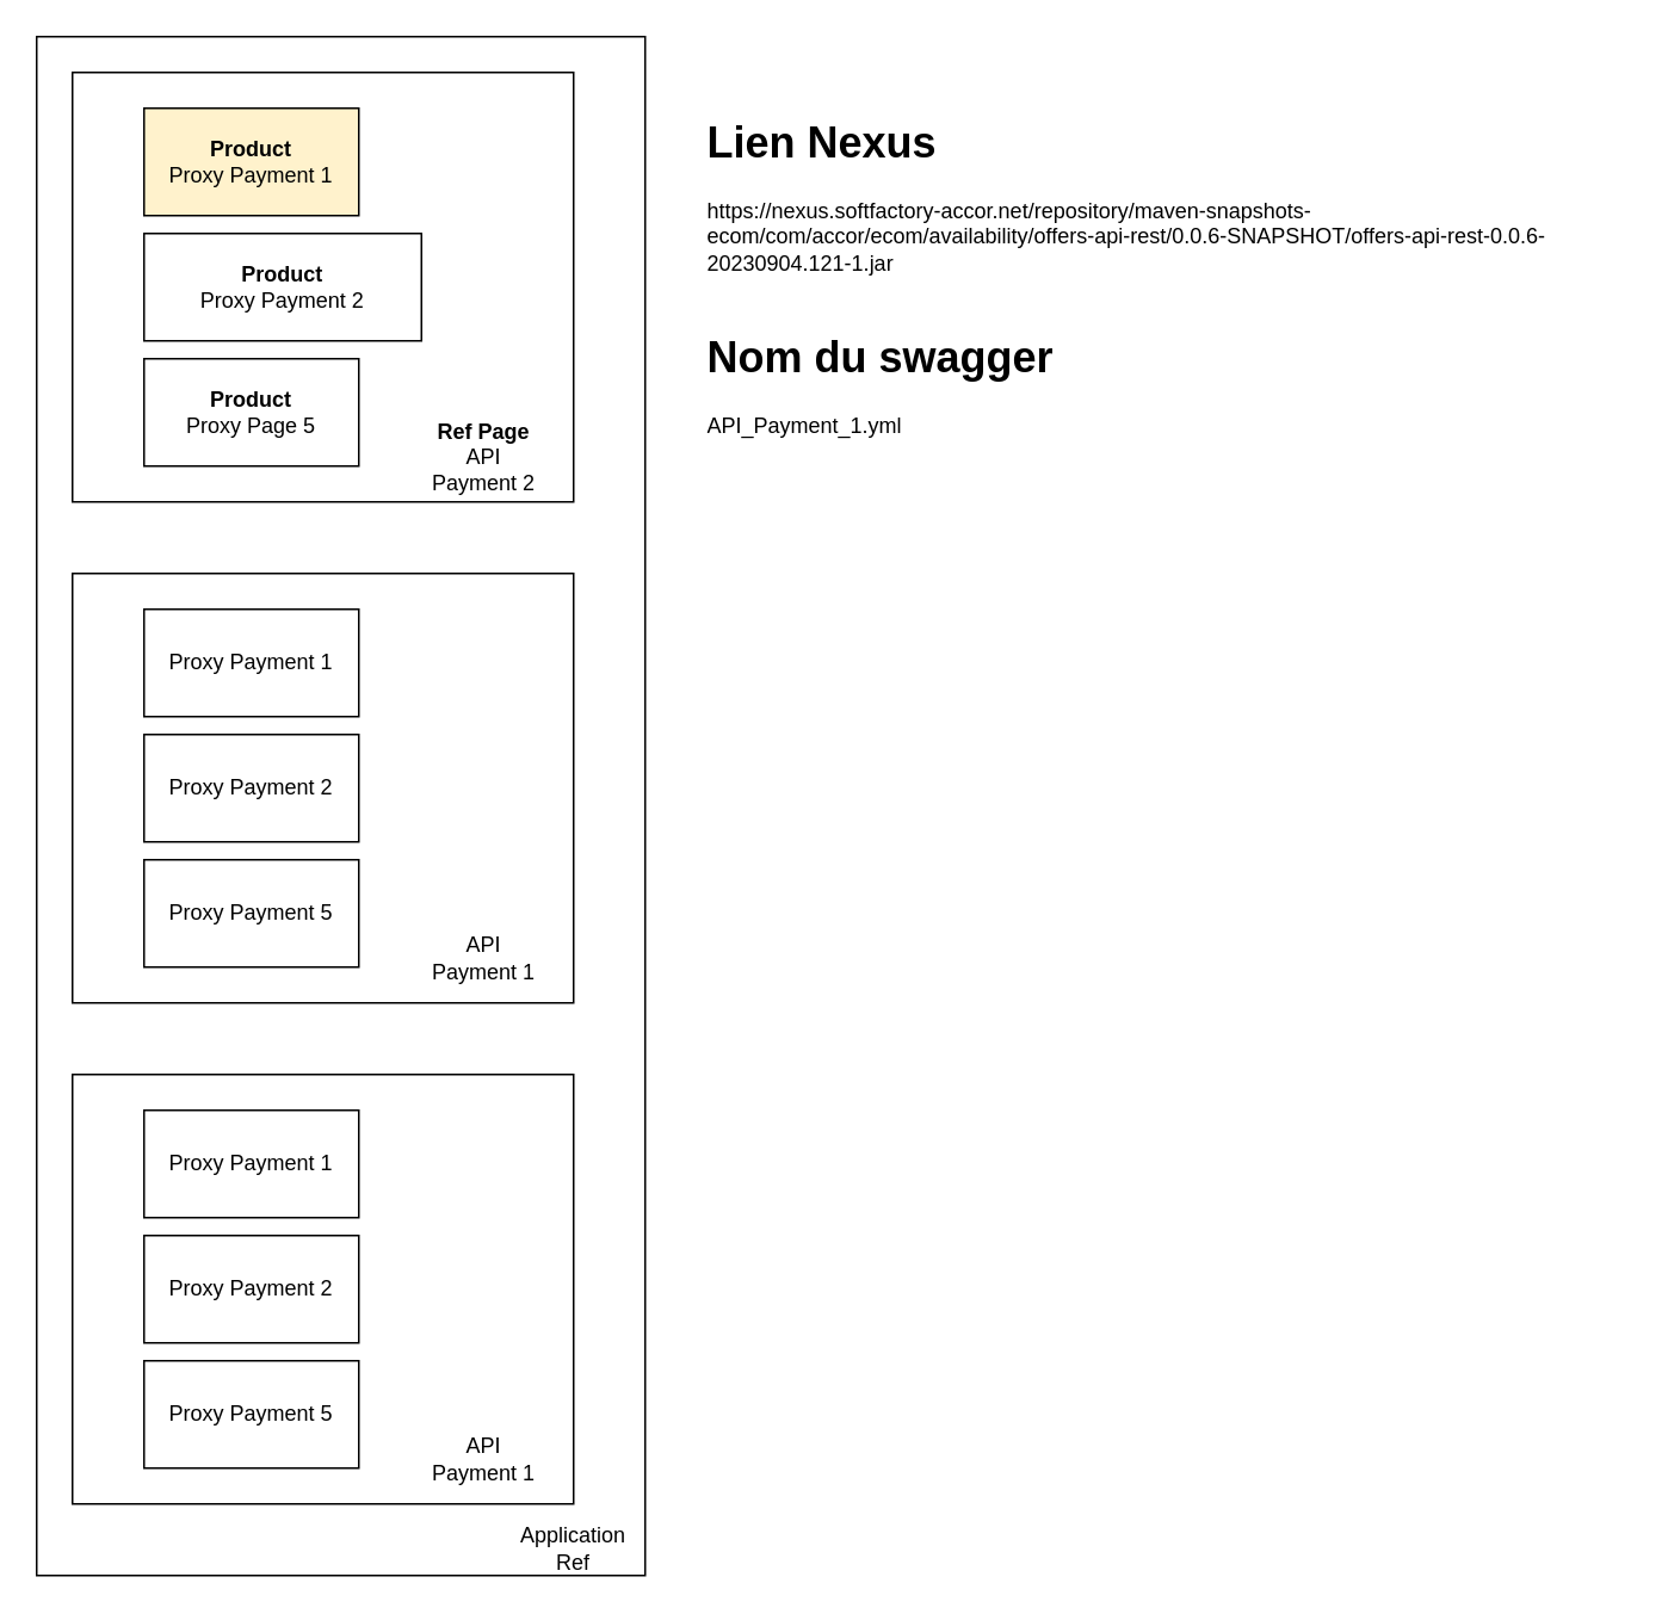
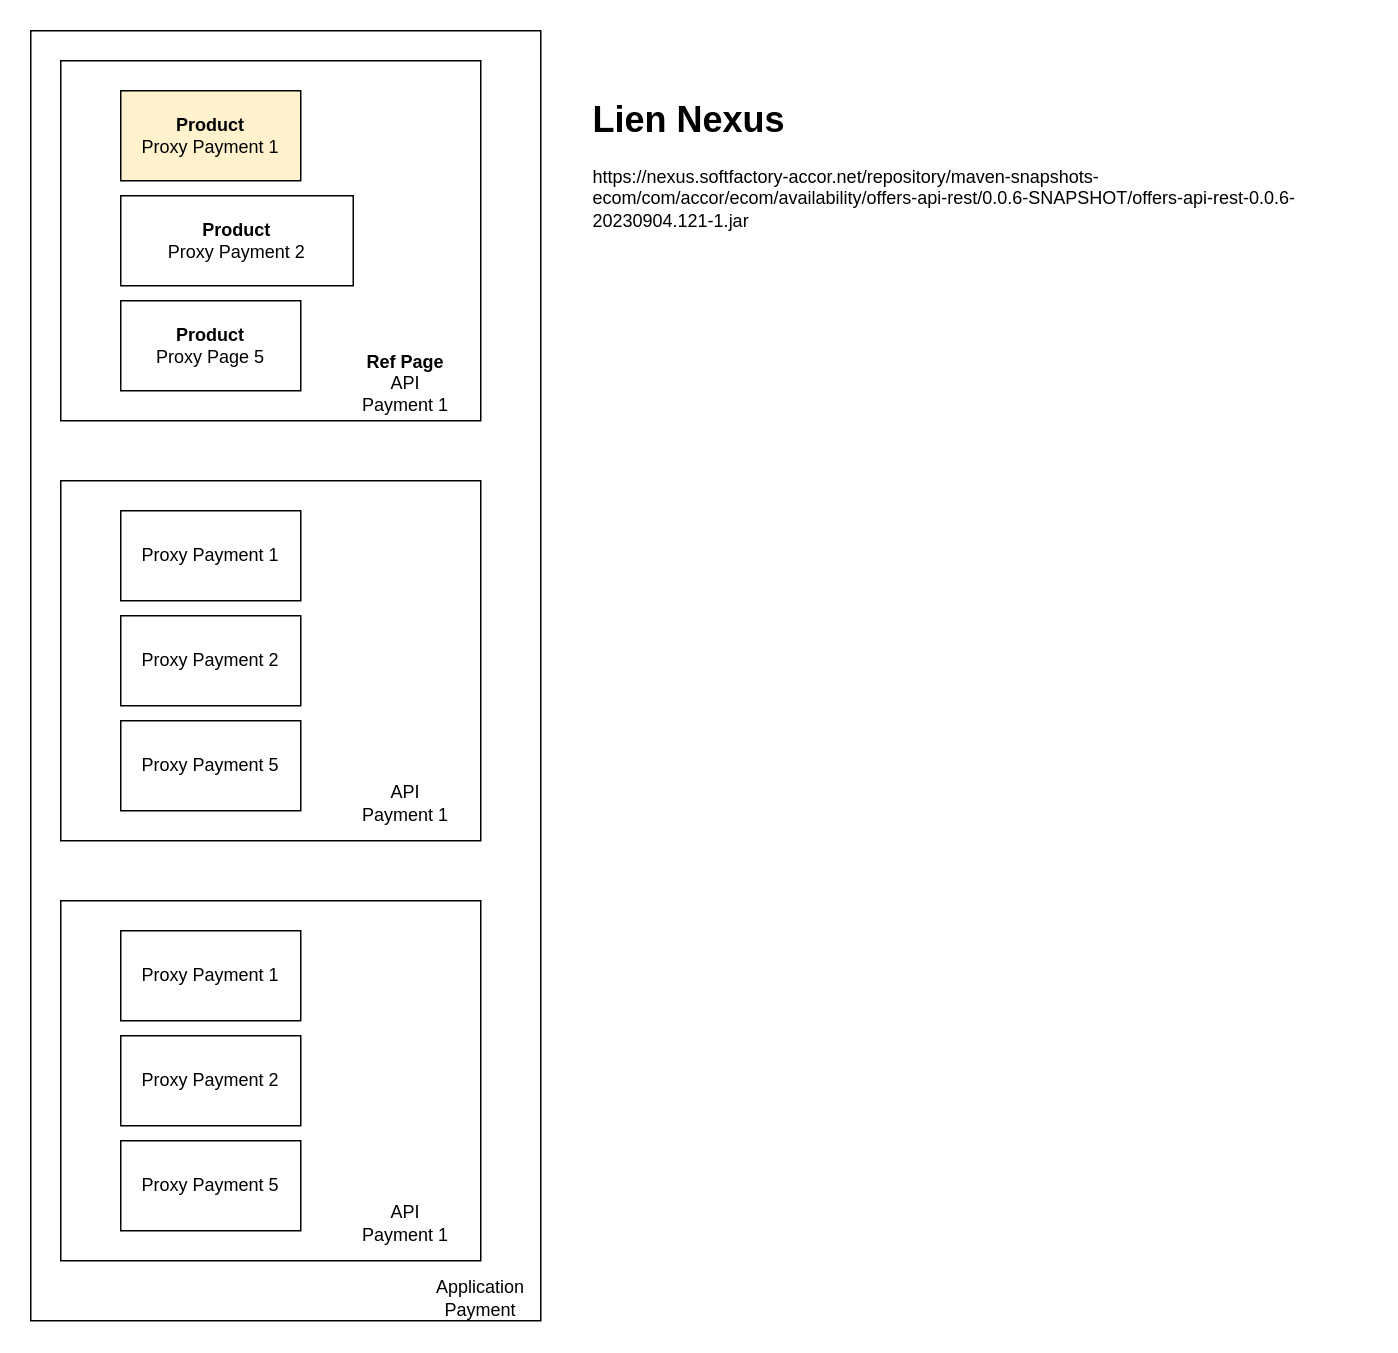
- <mxCell id="20" value="&lt;h1&gt;Nom du swagger&lt;/h1&gt;&lt;p&gt;API_Payment_1.yml&lt;/p&gt;&lt;p&gt;&lt;br&gt;&lt;/p&gt;" style="text;html=1;spacing=5;spacingTop=-20;whiteSpace=wrap;overflow=hidden;rounded=0;" parent="1" vertex="1"><mxGeometry x="390" y="180" width="520" height="120" as="geometry" /></mxCell>
- <mxCell id="7" value="&lt;b&gt;Ref Page&lt;/b&gt;&lt;br&gt;API Payment 2" style="text;html=1;align=center;verticalAlign=middle;whiteSpace=wrap;rounded=0;" parent="1" vertex="1"><mxGeometry x="240" y="240" width="60" height="30" as="geometry" /></mxCell>
+ <mxCell id="7" value="&lt;b&gt;Ref Page&lt;/b&gt;&lt;br&gt;API Payment 1" style="text;html=1;align=center;verticalAlign=middle;whiteSpace=wrap;rounded=0;" parent="1" vertex="1"><mxGeometry x="240" y="240" width="60" height="30" as="geometry" /></mxCell>
- <mxCell id="18" value="Application Ref" style="text;html=1;align=center;verticalAlign=middle;whiteSpace=wrap;rounded=0;" parent="1" vertex="1"><mxGeometry x="290" y="850" width="60" height="30" as="geometry" /></mxCell>
+ <mxCell id="18" value="Application Payment" style="text;html=1;align=center;verticalAlign=middle;whiteSpace=wrap;rounded=0;" parent="1" vertex="1"><mxGeometry x="290" y="850" width="60" height="30" as="geometry" /></mxCell>
